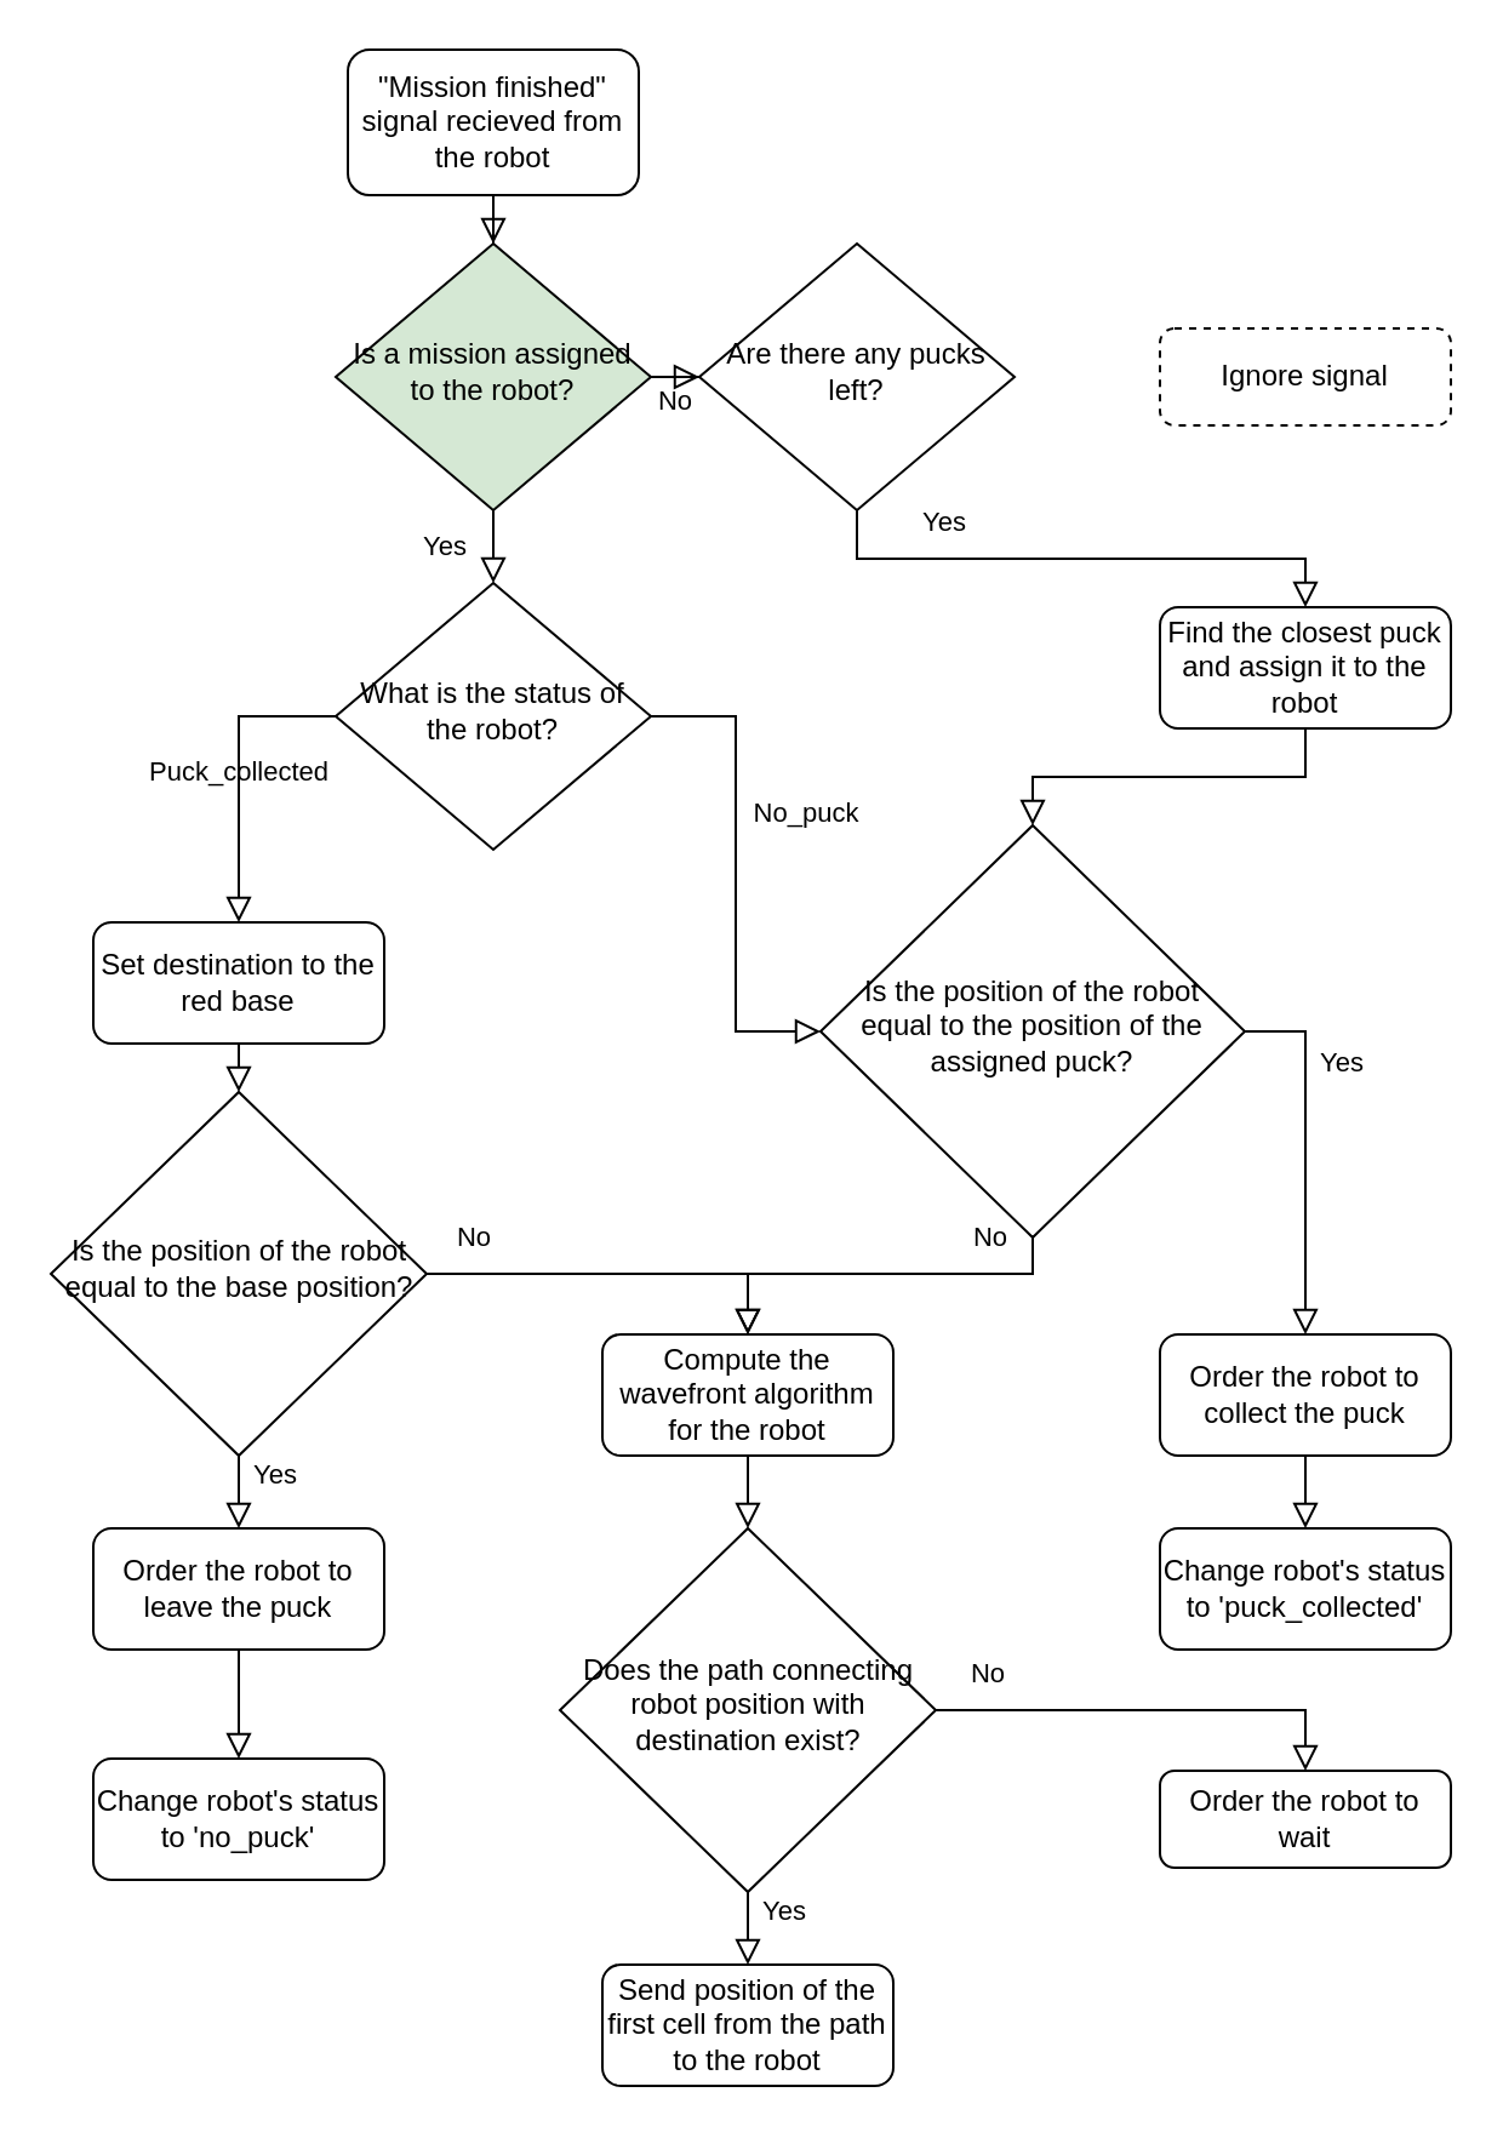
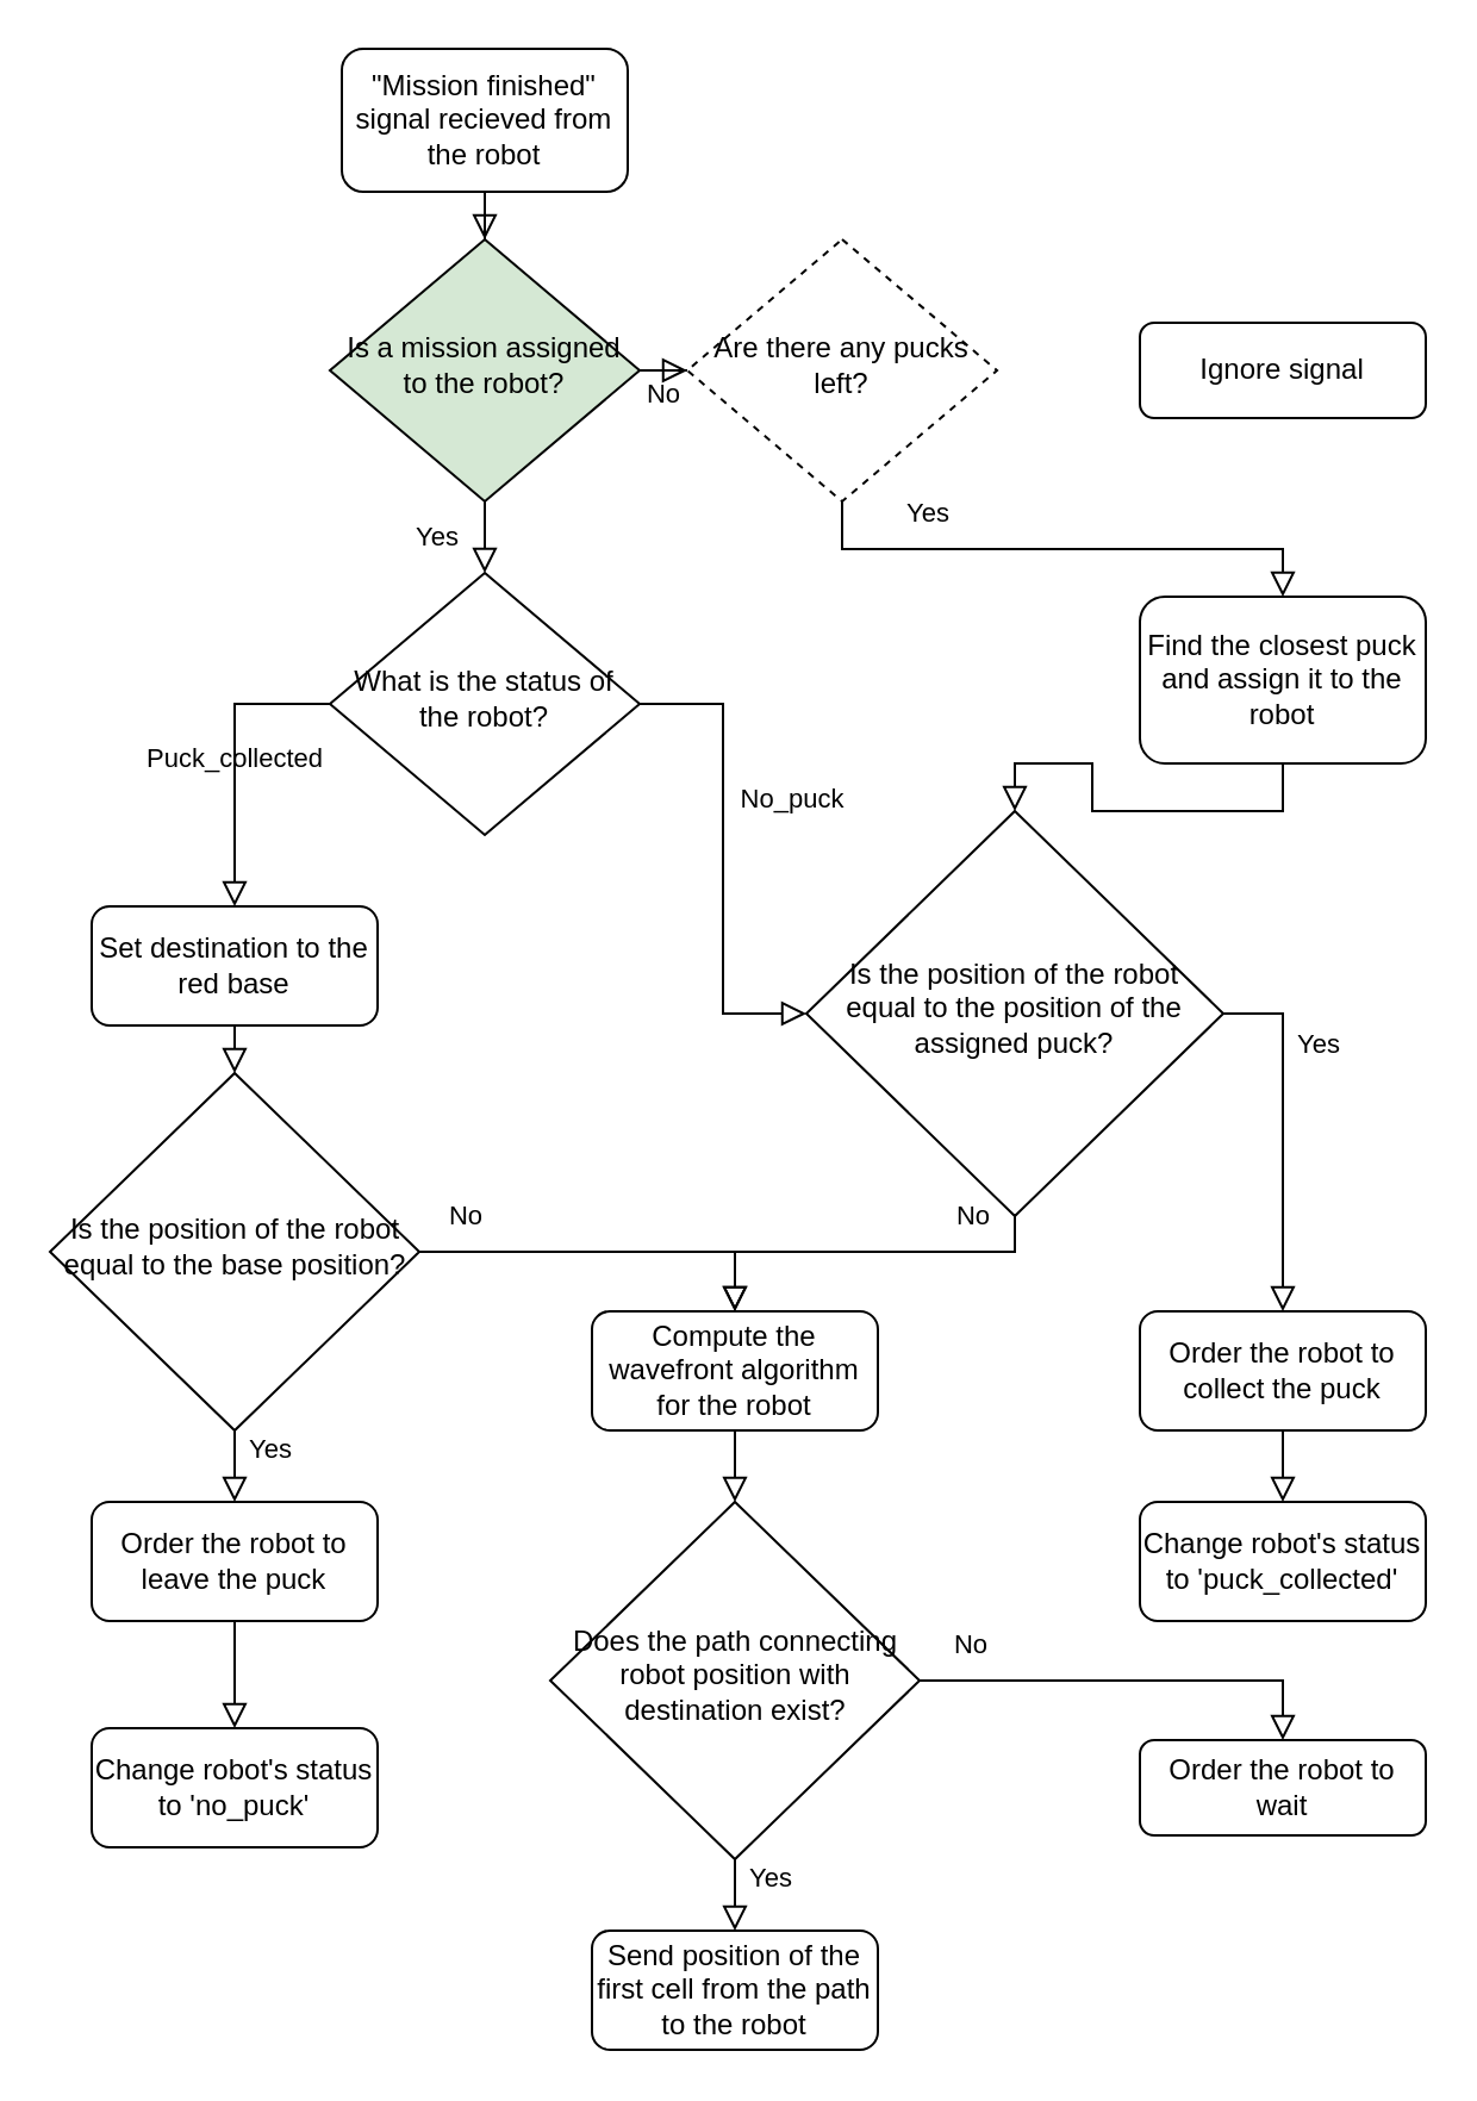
- <mxCell id="7" value="Are there any pucks left?" style="rhombus;whiteSpace=wrap;html=1;shadow=0;fontFamily=Helvetica;fontSize=12;align=center;strokeWidth=1;spacing=6;spacingTop=-4;" vertex="1" parent="1"><mxGeometry x="288" y="100" width="130" height="110" as="geometry" /></mxCell>
+ <mxCell id="7" value="Are there any pucks left?" style="rhombus;whiteSpace=wrap;html=1;shadow=0;fontFamily=Helvetica;fontSize=12;align=center;strokeWidth=1;spacing=6;spacingTop=-4;dashed=1;" vertex="1" parent="1"><mxGeometry x="288" y="100" width="130" height="110" as="geometry" /></mxCell>
- <mxCell id="9" value="Ignore signal" style="rounded=1;whiteSpace=wrap;html=1;fontSize=12;glass=0;strokeWidth=1;shadow=0;dashed=1;" vertex="1" parent="1"><mxGeometry x="478" y="135" width="120" height="40" as="geometry" /></mxCell>
+ <mxCell id="9" value="Ignore signal" style="rounded=1;whiteSpace=wrap;html=1;fontSize=12;glass=0;strokeWidth=1;shadow=0;" vertex="1" parent="1"><mxGeometry x="478" y="135" width="120" height="40" as="geometry" /></mxCell>
- <mxCell id="10" value="Find the closest puck and assign it to the robot" style="rounded=1;whiteSpace=wrap;html=1;fontSize=12;glass=0;strokeWidth=1;shadow=0;" vertex="1" parent="1"><mxGeometry x="478" y="250" width="120" height="50" as="geometry" /></mxCell>
+ <mxCell id="10" value="Find the closest puck and assign it to the robot" style="rounded=1;whiteSpace=wrap;html=1;fontSize=12;glass=0;strokeWidth=1;shadow=0;" vertex="1" parent="1"><mxGeometry x="478" y="250" width="120" height="70" as="geometry" /></mxCell>
